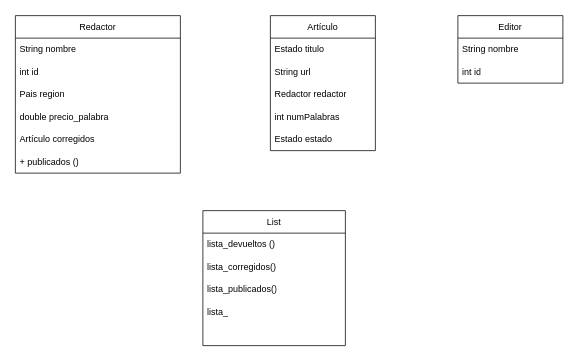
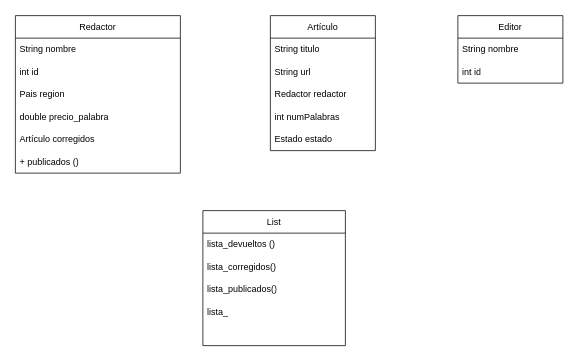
- <mxCell id="13" value="Estado titulo" style="text;strokeColor=none;fillColor=none;align=left;verticalAlign=middle;spacingLeft=4;spacingRight=4;overflow=hidden;points=[[0,0.5],[1,0.5]];portConstraint=eastwest;rotatable=0;whiteSpace=wrap;html=1;" parent="12" vertex="1"><mxGeometry y="30" width="140" height="30" as="geometry" /></mxCell>
+ <mxCell id="13" value="String titulo" style="text;strokeColor=none;fillColor=none;align=left;verticalAlign=middle;spacingLeft=4;spacingRight=4;overflow=hidden;points=[[0,0.5],[1,0.5]];portConstraint=eastwest;rotatable=0;whiteSpace=wrap;html=1;" parent="12" vertex="1"><mxGeometry y="30" width="140" height="30" as="geometry" /></mxCell>
